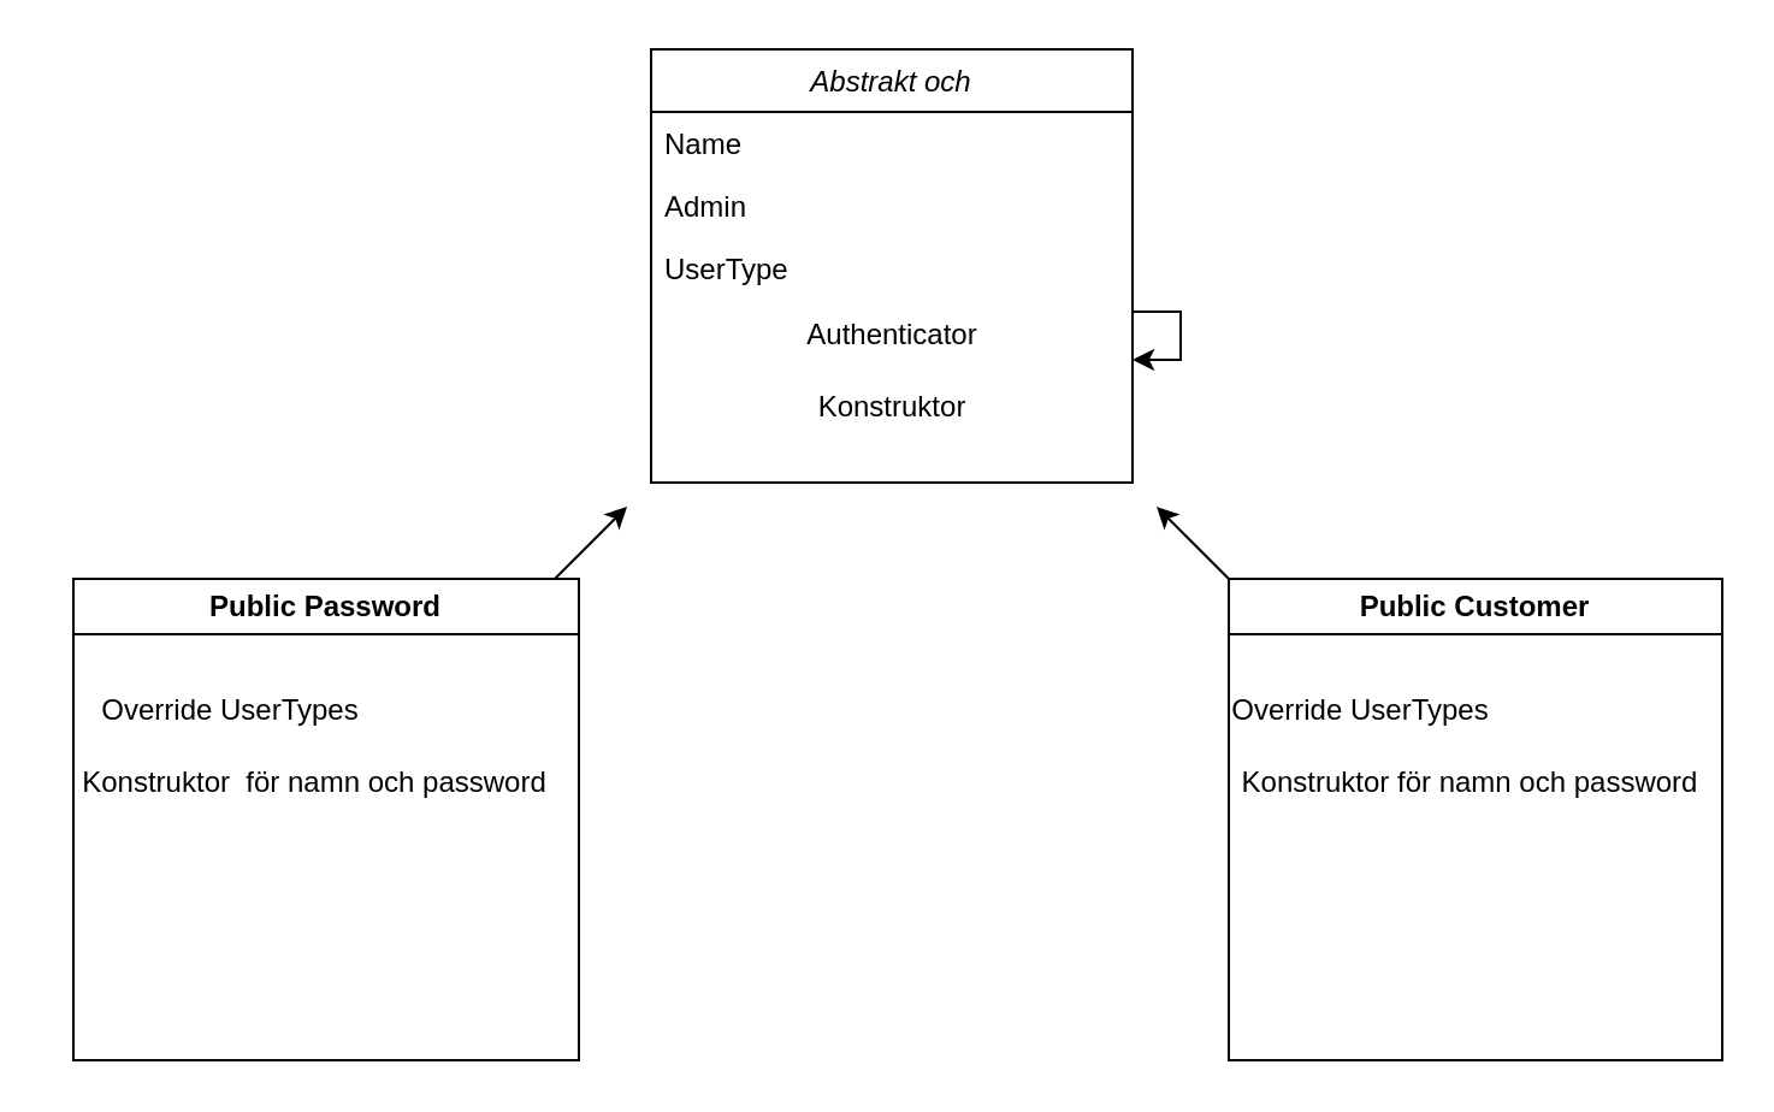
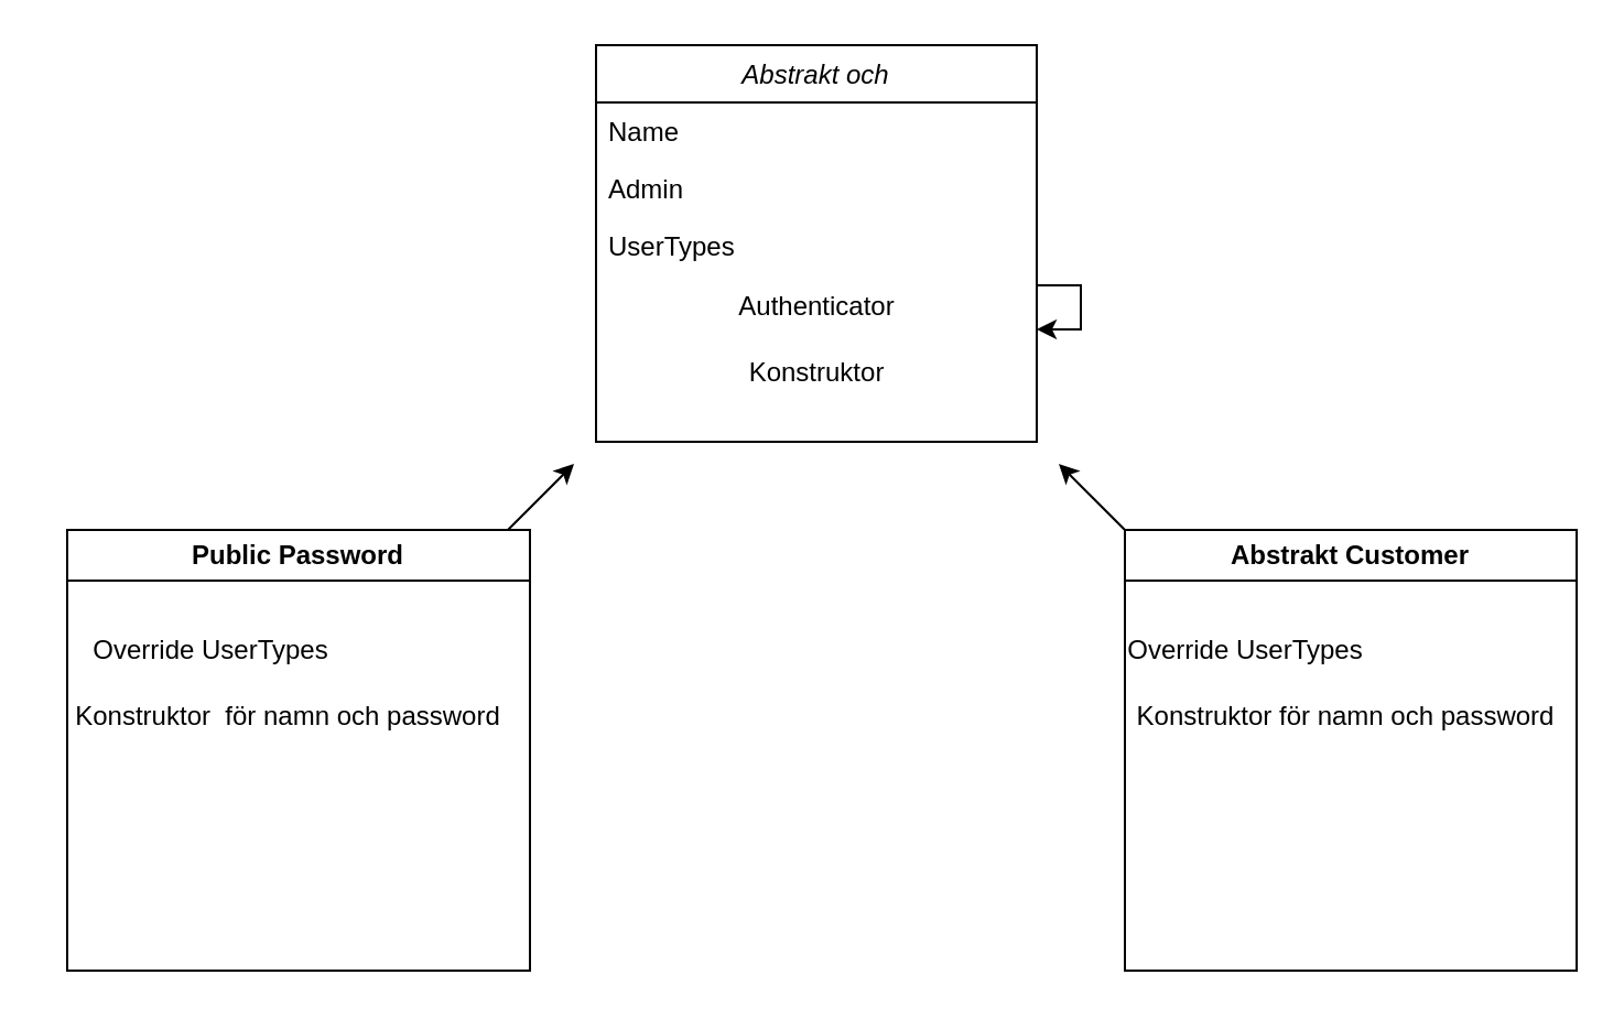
- <mxCell id="5" value="UserType" style="text;align=left;verticalAlign=top;spacingLeft=4;spacingRight=4;overflow=hidden;rotatable=0;points=[[0,0.5],[1,0.5]];portConstraint=eastwest;rounded=0;shadow=0;html=0;" parent="2" vertex="1"><mxGeometry y="78" width="200" height="26" as="geometry" /></mxCell>
+ <mxCell id="5" value="UserTypes" style="text;align=left;verticalAlign=top;spacingLeft=4;spacingRight=4;overflow=hidden;rotatable=0;points=[[0,0.5],[1,0.5]];portConstraint=eastwest;rounded=0;shadow=0;html=0;" parent="2" vertex="1"><mxGeometry y="78" width="200" height="26" as="geometry" /></mxCell>
- <mxCell id="14" value="Public Customer" style="swimlane;whiteSpace=wrap;html=1;" vertex="1" parent="1"><mxGeometry x="510" y="240" width="205" height="200" as="geometry" /></mxCell>
+ <mxCell id="14" value="Abstrakt Customer" style="swimlane;whiteSpace=wrap;html=1;" vertex="1" parent="1"><mxGeometry x="510" y="240" width="205" height="200" as="geometry" /></mxCell>
